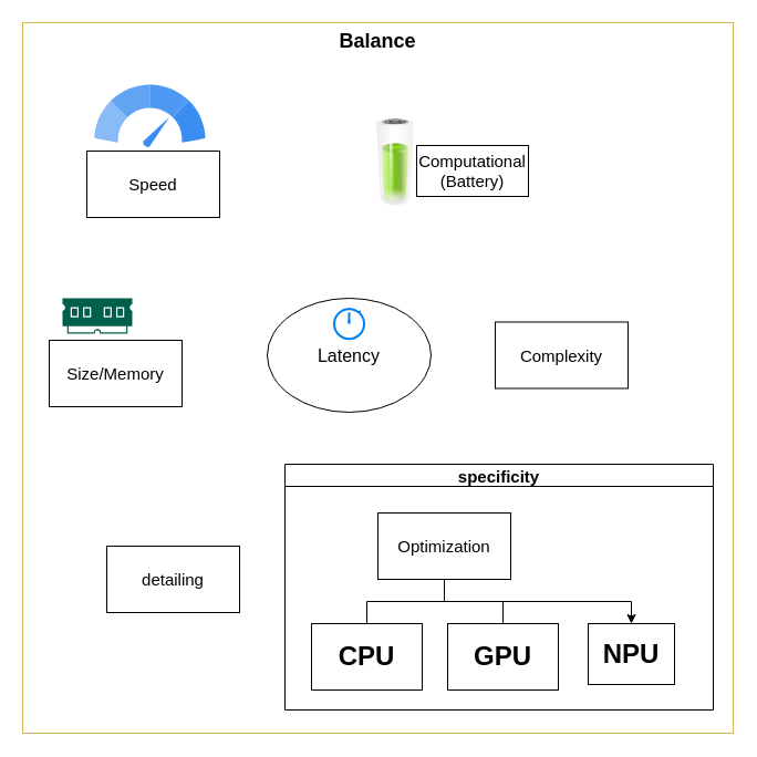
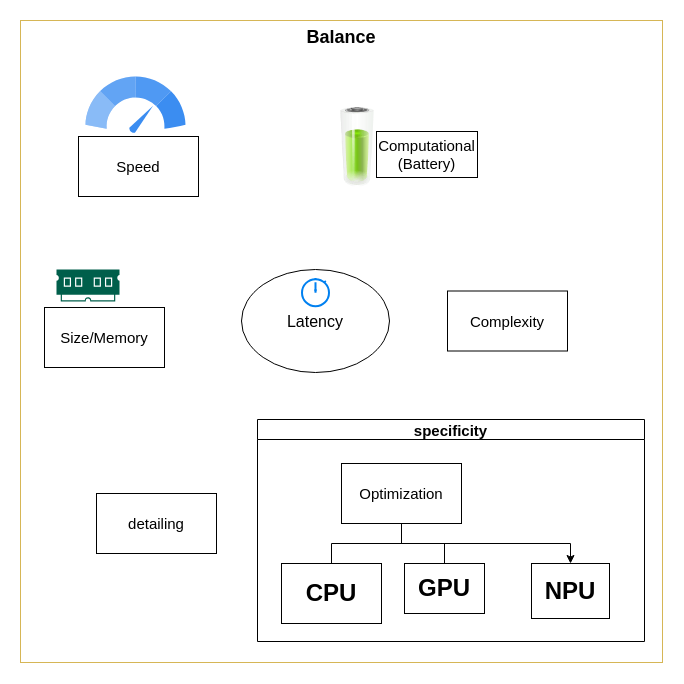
- <mxCell id="19" value="&lt;span style=&quot;font-size: 24px ; font-weight: 700&quot;&gt;GPU&lt;/span&gt;" style="whiteSpace=wrap;html=1;align=center;verticalAlign=middle;treeFolding=1;treeMoving=1;newEdgeStyle={&quot;edgeStyle&quot;:&quot;elbowEdgeStyle&quot;,&quot;startArrow&quot;:&quot;none&quot;,&quot;endArrow&quot;:&quot;none&quot;};labelBackgroundColor=none;labelBorderColor=none;fontSize=15;fillColor=none;gradientColor=none;" vertex="1" parent="14"><mxGeometry x="147" y="144" width="100" height="60" as="geometry" /></mxCell>
+ <mxCell id="19" value="&lt;span style=&quot;font-size: 24px ; font-weight: 700&quot;&gt;GPU&lt;/span&gt;" style="whiteSpace=wrap;html=1;align=center;verticalAlign=middle;treeFolding=1;treeMoving=1;newEdgeStyle={&quot;edgeStyle&quot;:&quot;elbowEdgeStyle&quot;,&quot;startArrow&quot;:&quot;none&quot;,&quot;endArrow&quot;:&quot;none&quot;};labelBackgroundColor=none;labelBorderColor=none;fontSize=15;fillColor=none;gradientColor=none;" vertex="1" parent="14"><mxGeometry x="147" y="144" width="80" height="50" as="geometry" /></mxCell>
